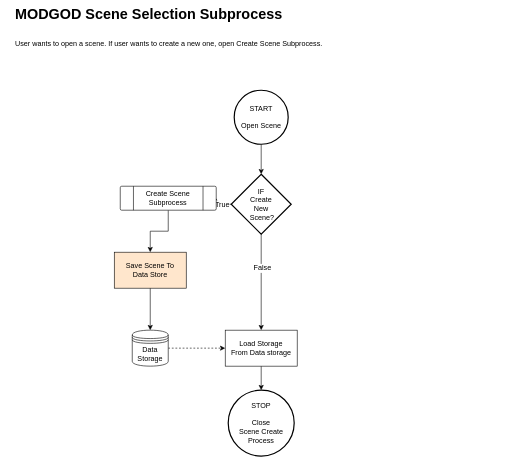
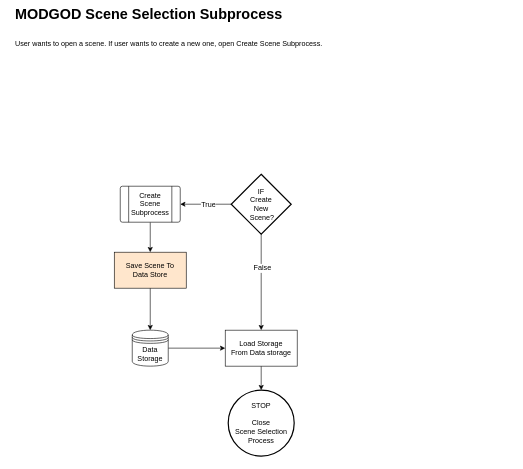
- <mxCell id="3" value="START&lt;br&gt;&lt;br&gt;Open Scene" style="strokeWidth=2;html=1;shape=mxgraph.flowchart.start_2;whiteSpace=wrap;" parent="1" vertex="1"><mxGeometry x="390" y="150" width="90" height="90" as="geometry" /></mxCell>
- <mxCell id="2" style="edgeStyle=orthogonalEdgeStyle;rounded=0;orthogonalLoop=1;jettySize=auto;html=1;entryX=0.5;entryY=0;entryDx=0;entryDy=0;entryPerimeter=0;" parent="1" source="3" target="9" edge="1"><mxGeometry relative="1" as="geometry"><mxPoint x="425" y="270" as="targetPoint" /></mxGeometry></mxCell>
- <mxCell id="15" value="Create Scene&lt;br&gt;Subprocess" style="verticalLabelPosition=middle;verticalAlign=middle;html=1;shape=process;whiteSpace=wrap;rounded=1;size=0.14;arcSize=6;fontSize=12;labelPosition=center;align=center;" parent="1" vertex="1"><mxGeometry x="200" y="310" width="160" height="40" as="geometry" /></mxCell>
+ <mxCell id="15" value="Create Scene&lt;br&gt;Subprocess" style="verticalLabelPosition=middle;verticalAlign=middle;html=1;shape=process;whiteSpace=wrap;rounded=1;size=0.14;arcSize=6;fontSize=12;labelPosition=center;align=center;" parent="1" vertex="1"><mxGeometry x="200" y="310" width="100" height="60" as="geometry" /></mxCell>
- <mxCell id="12" style="edgeStyle=orthogonalEdgeStyle;rounded=0;orthogonalLoop=1;jettySize=auto;html=1;exitX=1;exitY=0.5;exitDx=0;exitDy=0;entryX=0;entryY=0.5;entryDx=0;entryDy=0;fontSize=12;dashed=1;" parent="1" source="13" target="11" edge="1"><mxGeometry relative="1" as="geometry" /></mxCell>
+ <mxCell id="12" style="edgeStyle=orthogonalEdgeStyle;rounded=0;orthogonalLoop=1;jettySize=auto;html=1;exitX=1;exitY=0.5;exitDx=0;exitDy=0;entryX=0;entryY=0.5;entryDx=0;entryDy=0;fontSize=12;" parent="1" source="13" target="11" edge="1"><mxGeometry relative="1" as="geometry" /></mxCell>
- <mxCell id="4" value="STOP&lt;br&gt;&lt;br&gt;Close&lt;br&gt;Scene Create&lt;br&gt;Process" style="strokeWidth=2;html=1;shape=mxgraph.flowchart.start_2;whiteSpace=wrap;" parent="1" vertex="1"><mxGeometry x="380" y="650" width="110" height="110" as="geometry" /></mxCell>
+ <mxCell id="4" value="STOP&lt;br&gt;&lt;br&gt;Close&lt;br&gt;Scene Selection&lt;br&gt;Process" style="strokeWidth=2;html=1;shape=mxgraph.flowchart.start_2;whiteSpace=wrap;" parent="1" vertex="1"><mxGeometry x="380" y="650" width="110" height="110" as="geometry" /></mxCell>
